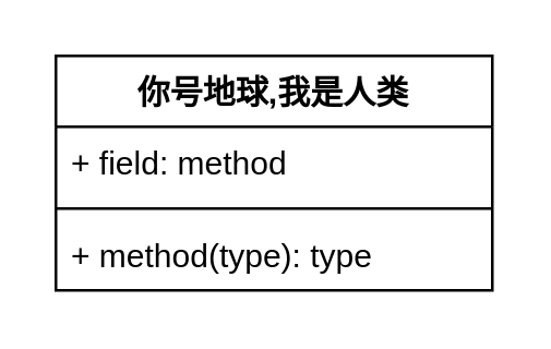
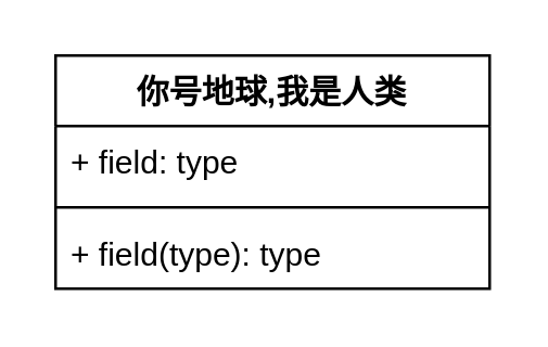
- <mxCell id="3" value="+ field: method" style="text;strokeColor=none;fillColor=none;align=left;verticalAlign=top;spacingLeft=4;spacingRight=4;overflow=hidden;rotatable=0;points=[[0,0.5],[1,0.5]];portConstraint=eastwest;" vertex="1" parent="2"><mxGeometry y="26" width="160" height="26" as="geometry" /></mxCell>
+ <mxCell id="3" value="+ field: type" style="text;strokeColor=none;fillColor=none;align=left;verticalAlign=top;spacingLeft=4;spacingRight=4;overflow=hidden;rotatable=0;points=[[0,0.5],[1,0.5]];portConstraint=eastwest;" vertex="1" parent="2"><mxGeometry y="26" width="160" height="26" as="geometry" /></mxCell>
- <mxCell id="5" value="+ method(type): type" style="text;strokeColor=none;fillColor=none;align=left;verticalAlign=top;spacingLeft=4;spacingRight=4;overflow=hidden;rotatable=0;points=[[0,0.5],[1,0.5]];portConstraint=eastwest;" vertex="1" parent="2"><mxGeometry y="60" width="160" height="26" as="geometry" /></mxCell>
+ <mxCell id="5" value="+ field(type): type" style="text;strokeColor=none;fillColor=none;align=left;verticalAlign=top;spacingLeft=4;spacingRight=4;overflow=hidden;rotatable=0;points=[[0,0.5],[1,0.5]];portConstraint=eastwest;" vertex="1" parent="2"><mxGeometry y="60" width="160" height="26" as="geometry" /></mxCell>
